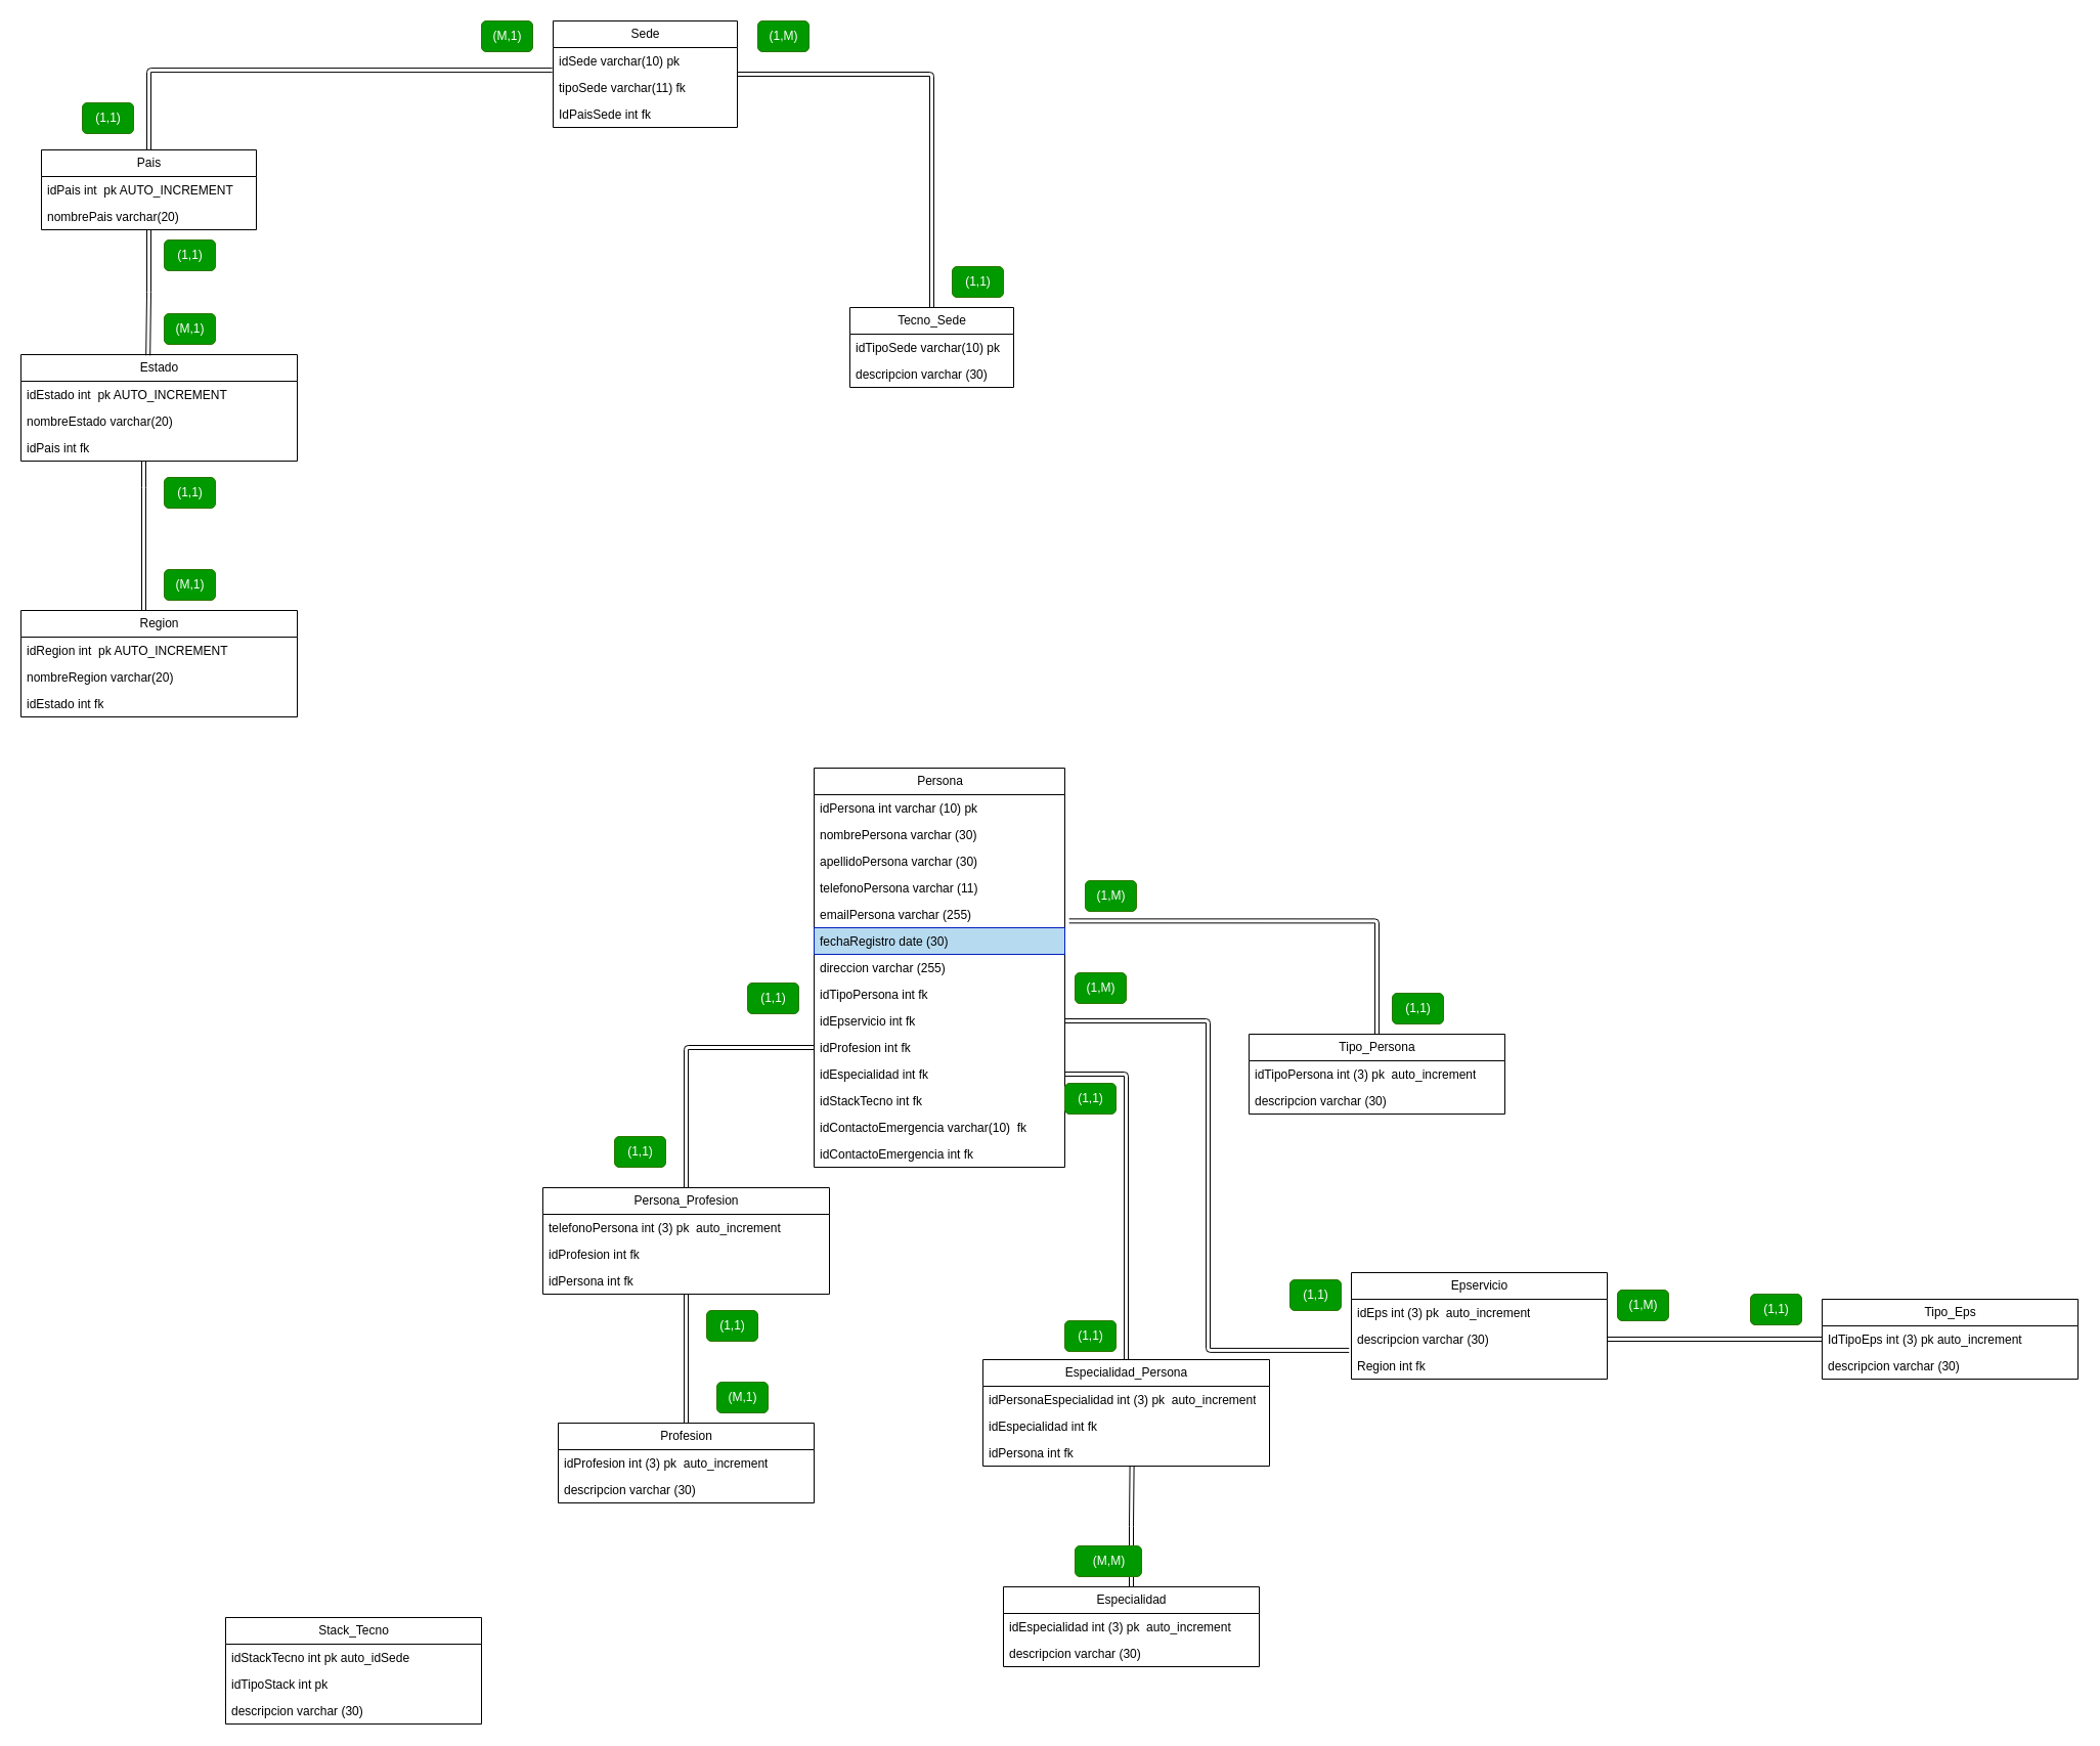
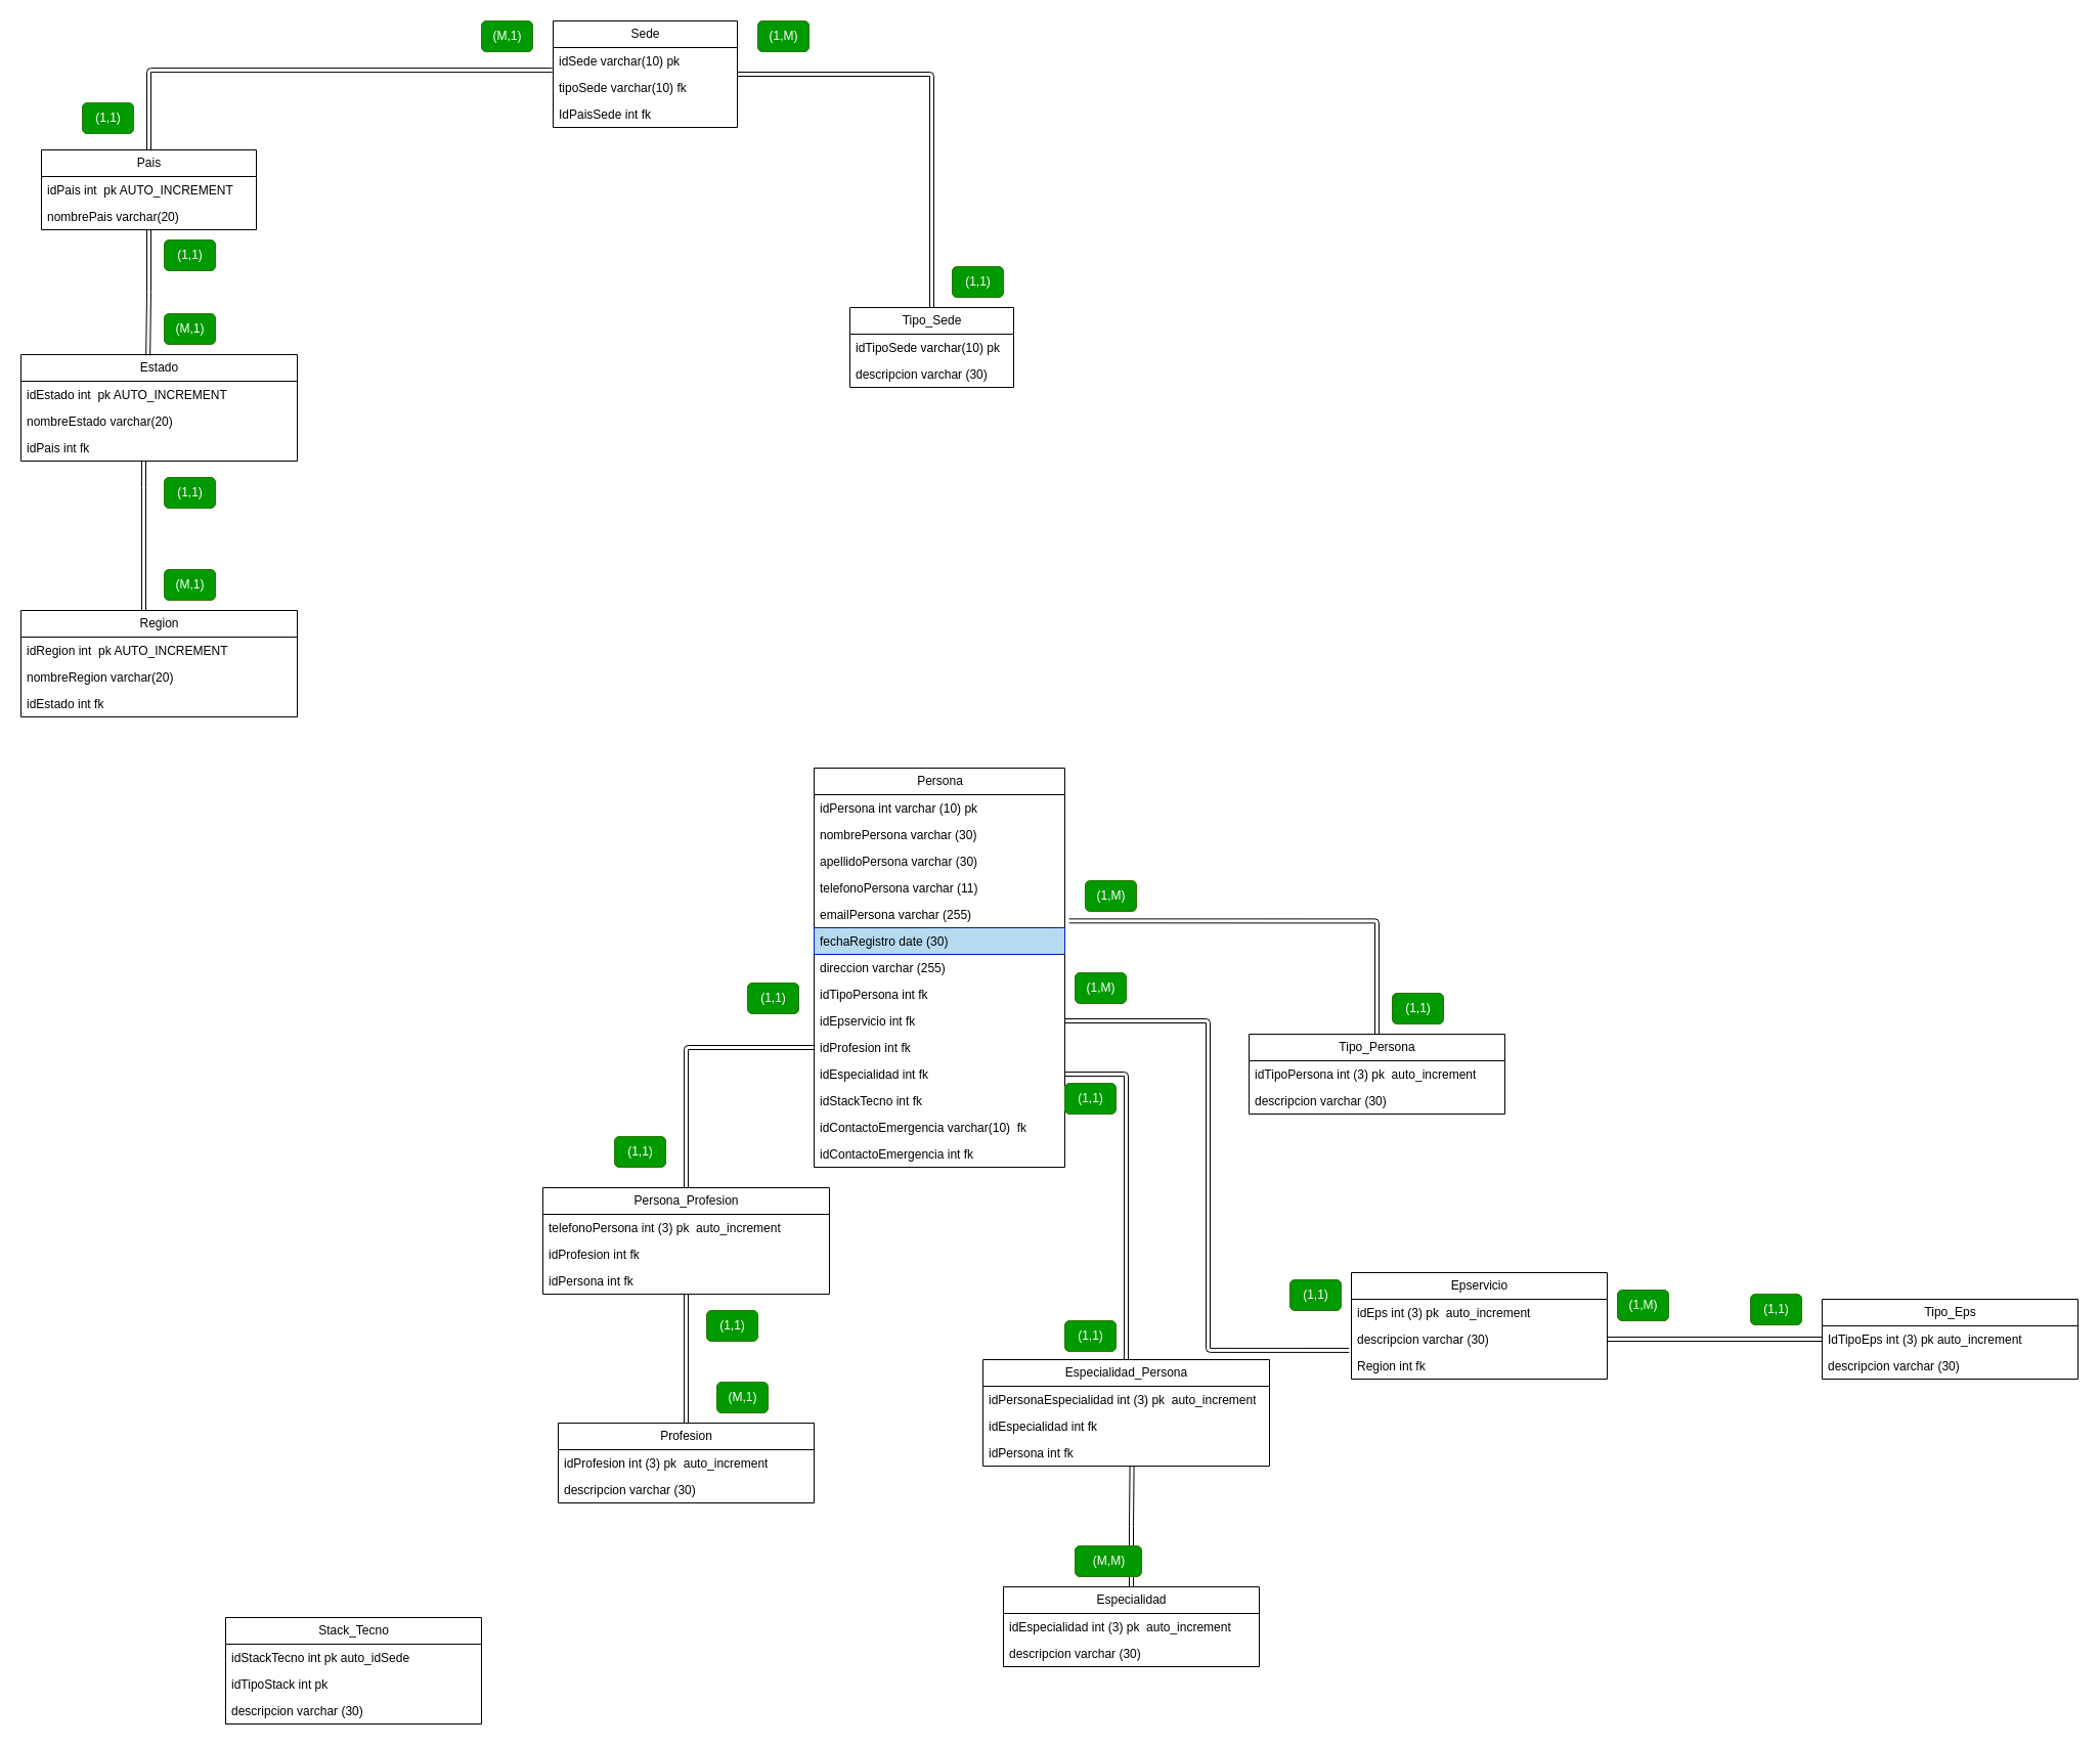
- <mxCell id="5" value="tipoSede varchar(11)&amp;nbsp;fk&amp;nbsp;" style="text;strokeColor=none;fillColor=none;align=left;verticalAlign=top;spacingLeft=4;spacingRight=4;overflow=hidden;rotatable=0;points=[[0,0.5],[1,0.5]];portConstraint=eastwest;whiteSpace=wrap;html=1;" parent="3" vertex="1"><mxGeometry y="52" width="180" height="26" as="geometry" /></mxCell>
+ <mxCell id="5" value="tipoSede varchar(10)&amp;nbsp;fk&amp;nbsp;" style="text;strokeColor=none;fillColor=none;align=left;verticalAlign=top;spacingLeft=4;spacingRight=4;overflow=hidden;rotatable=0;points=[[0,0.5],[1,0.5]];portConstraint=eastwest;whiteSpace=wrap;html=1;" parent="3" vertex="1"><mxGeometry y="52" width="180" height="26" as="geometry" /></mxCell>
- <mxCell id="7" value="Tecno_Sede" style="swimlane;fontStyle=0;childLayout=stackLayout;horizontal=1;startSize=26;fillColor=none;horizontalStack=0;resizeParent=1;resizeParentMax=0;resizeLast=0;collapsible=1;marginBottom=0;html=1;" vertex="1" parent="1"><mxGeometry x="830" y="300" width="160" height="78" as="geometry" /></mxCell>
+ <mxCell id="7" value="Tipo_Sede" style="swimlane;fontStyle=0;childLayout=stackLayout;horizontal=1;startSize=26;fillColor=none;horizontalStack=0;resizeParent=1;resizeParentMax=0;resizeLast=0;collapsible=1;marginBottom=0;html=1;" vertex="1" parent="1"><mxGeometry x="830" y="300" width="160" height="78" as="geometry" /></mxCell>
